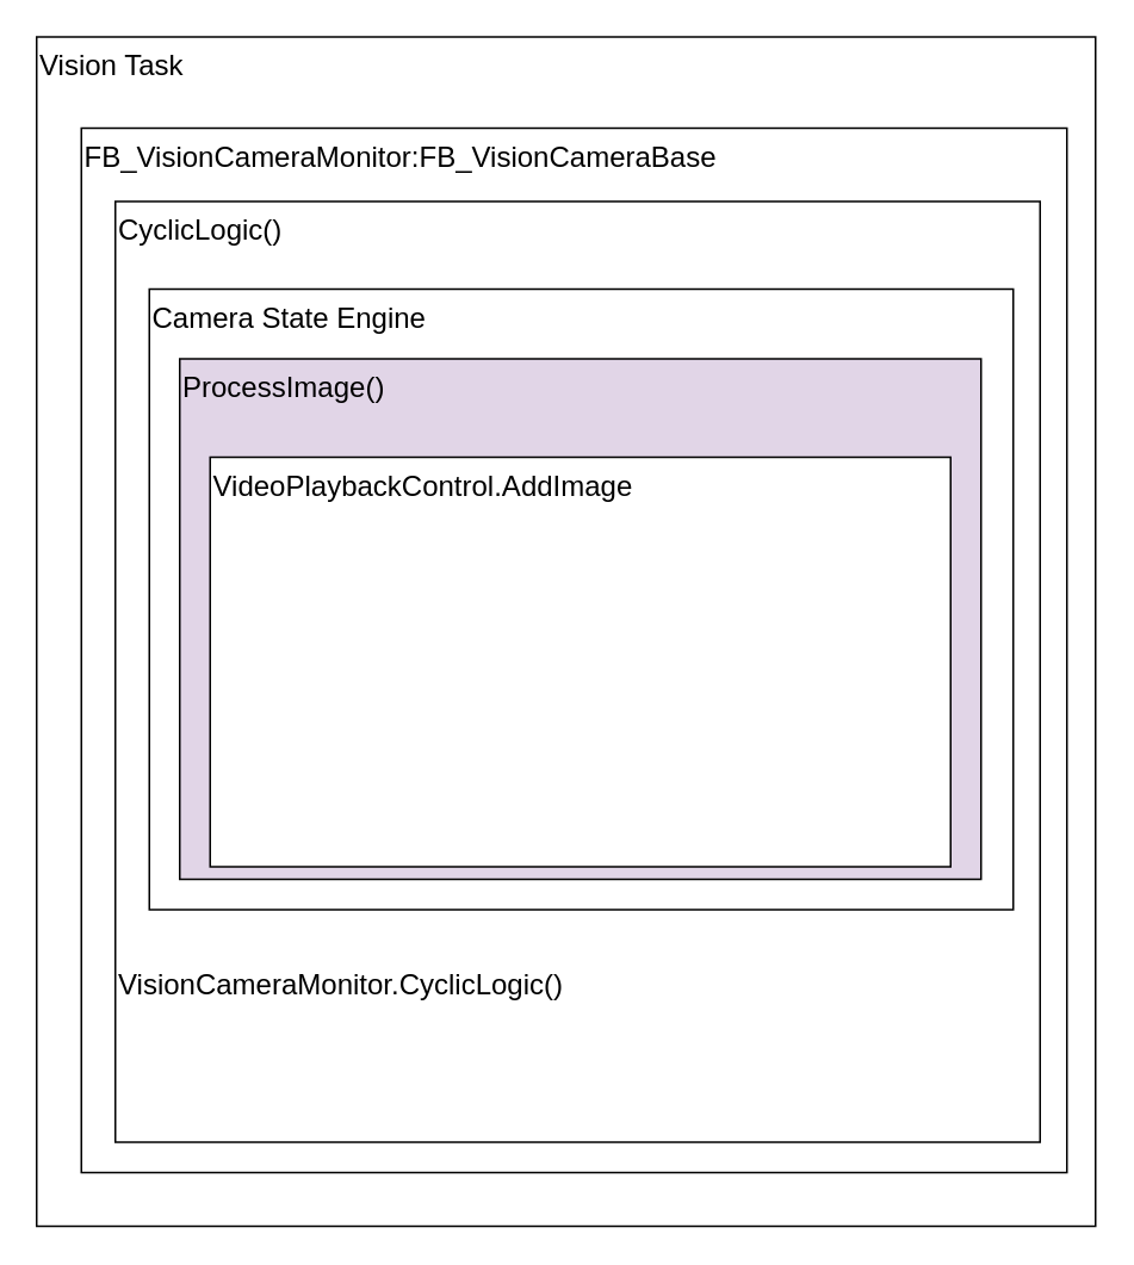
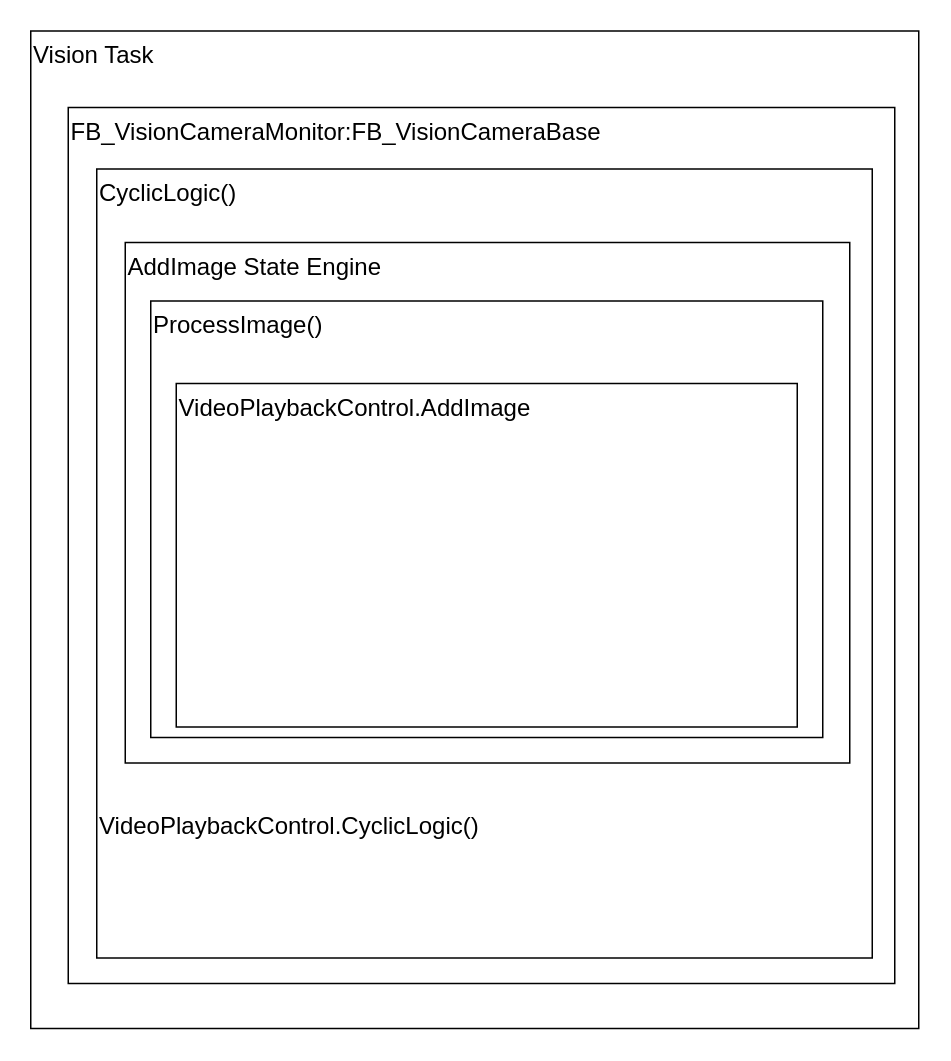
- <mxCell id="4" value="CyclicLogic()&lt;br&gt;&lt;br&gt;&lt;br&gt;&lt;br&gt;&lt;br&gt;&lt;br&gt;&lt;br&gt;&lt;br&gt;&lt;br&gt;&lt;br&gt;&lt;br&gt;&lt;br&gt;&lt;br&gt;&lt;br&gt;&lt;br&gt;&lt;br&gt;&lt;br&gt;&lt;br&gt;&lt;br&gt;&lt;br&gt;&lt;br&gt;&lt;br&gt;VisionCameraMonitor.CyclicLogic()" style="rounded=0;whiteSpace=wrap;html=1;fontSize=16;verticalAlign=top;align=left;" vertex="1" parent="1"><mxGeometry x="64" y="112" width="517" height="526" as="geometry" /></mxCell>
+ <mxCell id="4" value="CyclicLogic()&lt;br&gt;&lt;br&gt;&lt;br&gt;&lt;br&gt;&lt;br&gt;&lt;br&gt;&lt;br&gt;&lt;br&gt;&lt;br&gt;&lt;br&gt;&lt;br&gt;&lt;br&gt;&lt;br&gt;&lt;br&gt;&lt;br&gt;&lt;br&gt;&lt;br&gt;&lt;br&gt;&lt;br&gt;&lt;br&gt;&lt;br&gt;&lt;br&gt;VideoPlaybackControl.CyclicLogic()" style="rounded=0;whiteSpace=wrap;html=1;fontSize=16;verticalAlign=top;align=left;" vertex="1" parent="1"><mxGeometry x="64" y="112" width="517" height="526" as="geometry" /></mxCell>
- <mxCell id="5" value="Camera State Engine&lt;br&gt;&lt;br&gt;" style="rounded=0;whiteSpace=wrap;html=1;fontSize=16;verticalAlign=top;align=left;" vertex="1" parent="1"><mxGeometry x="83" y="161" width="483" height="347" as="geometry" /></mxCell>
+ <mxCell id="5" value="AddImage State Engine&lt;br&gt;&lt;br&gt;" style="rounded=0;whiteSpace=wrap;html=1;fontSize=16;verticalAlign=top;align=left;" vertex="1" parent="1"><mxGeometry x="83" y="161" width="483" height="347" as="geometry" /></mxCell>
- <mxCell id="6" value="ProcessImage()" style="rounded=0;whiteSpace=wrap;html=1;fontSize=16;verticalAlign=top;align=left;fillColor=#e1d5e7;" vertex="1" parent="1"><mxGeometry x="100" y="200" width="448" height="291" as="geometry" /></mxCell>
+ <mxCell id="6" value="ProcessImage()" style="rounded=0;whiteSpace=wrap;html=1;fontSize=16;verticalAlign=top;align=left;" vertex="1" parent="1"><mxGeometry x="100" y="200" width="448" height="291" as="geometry" /></mxCell>
